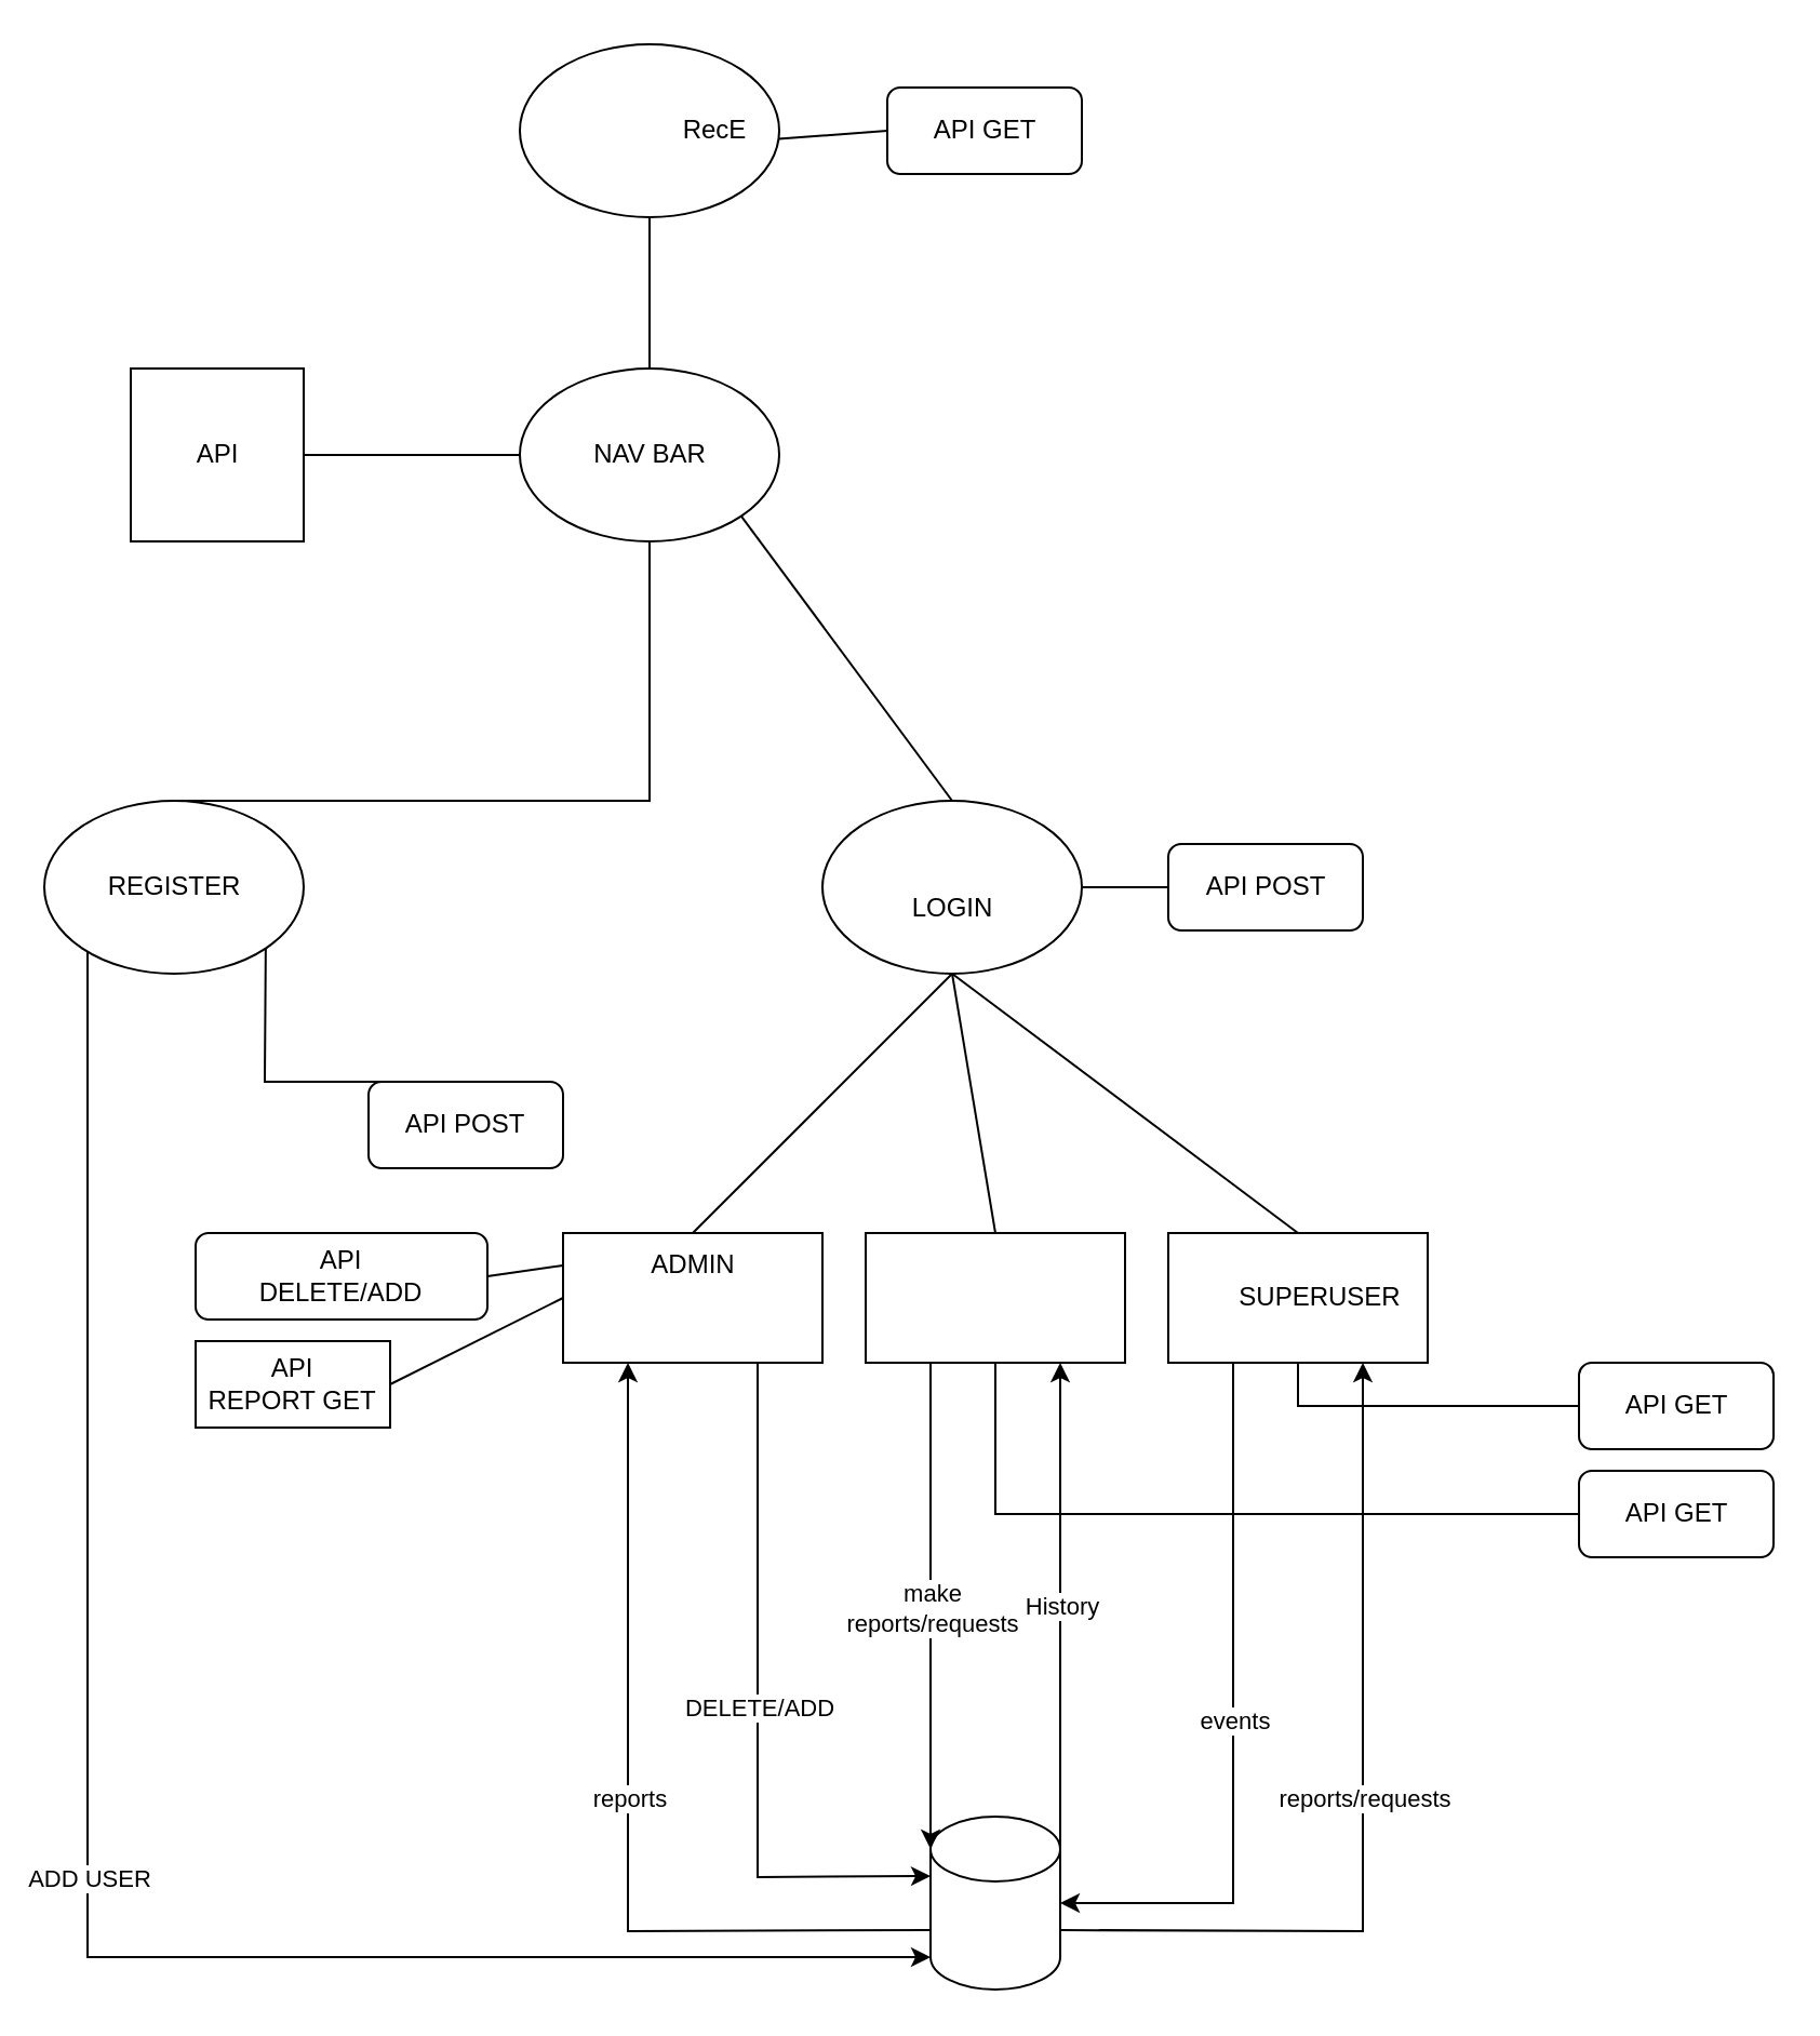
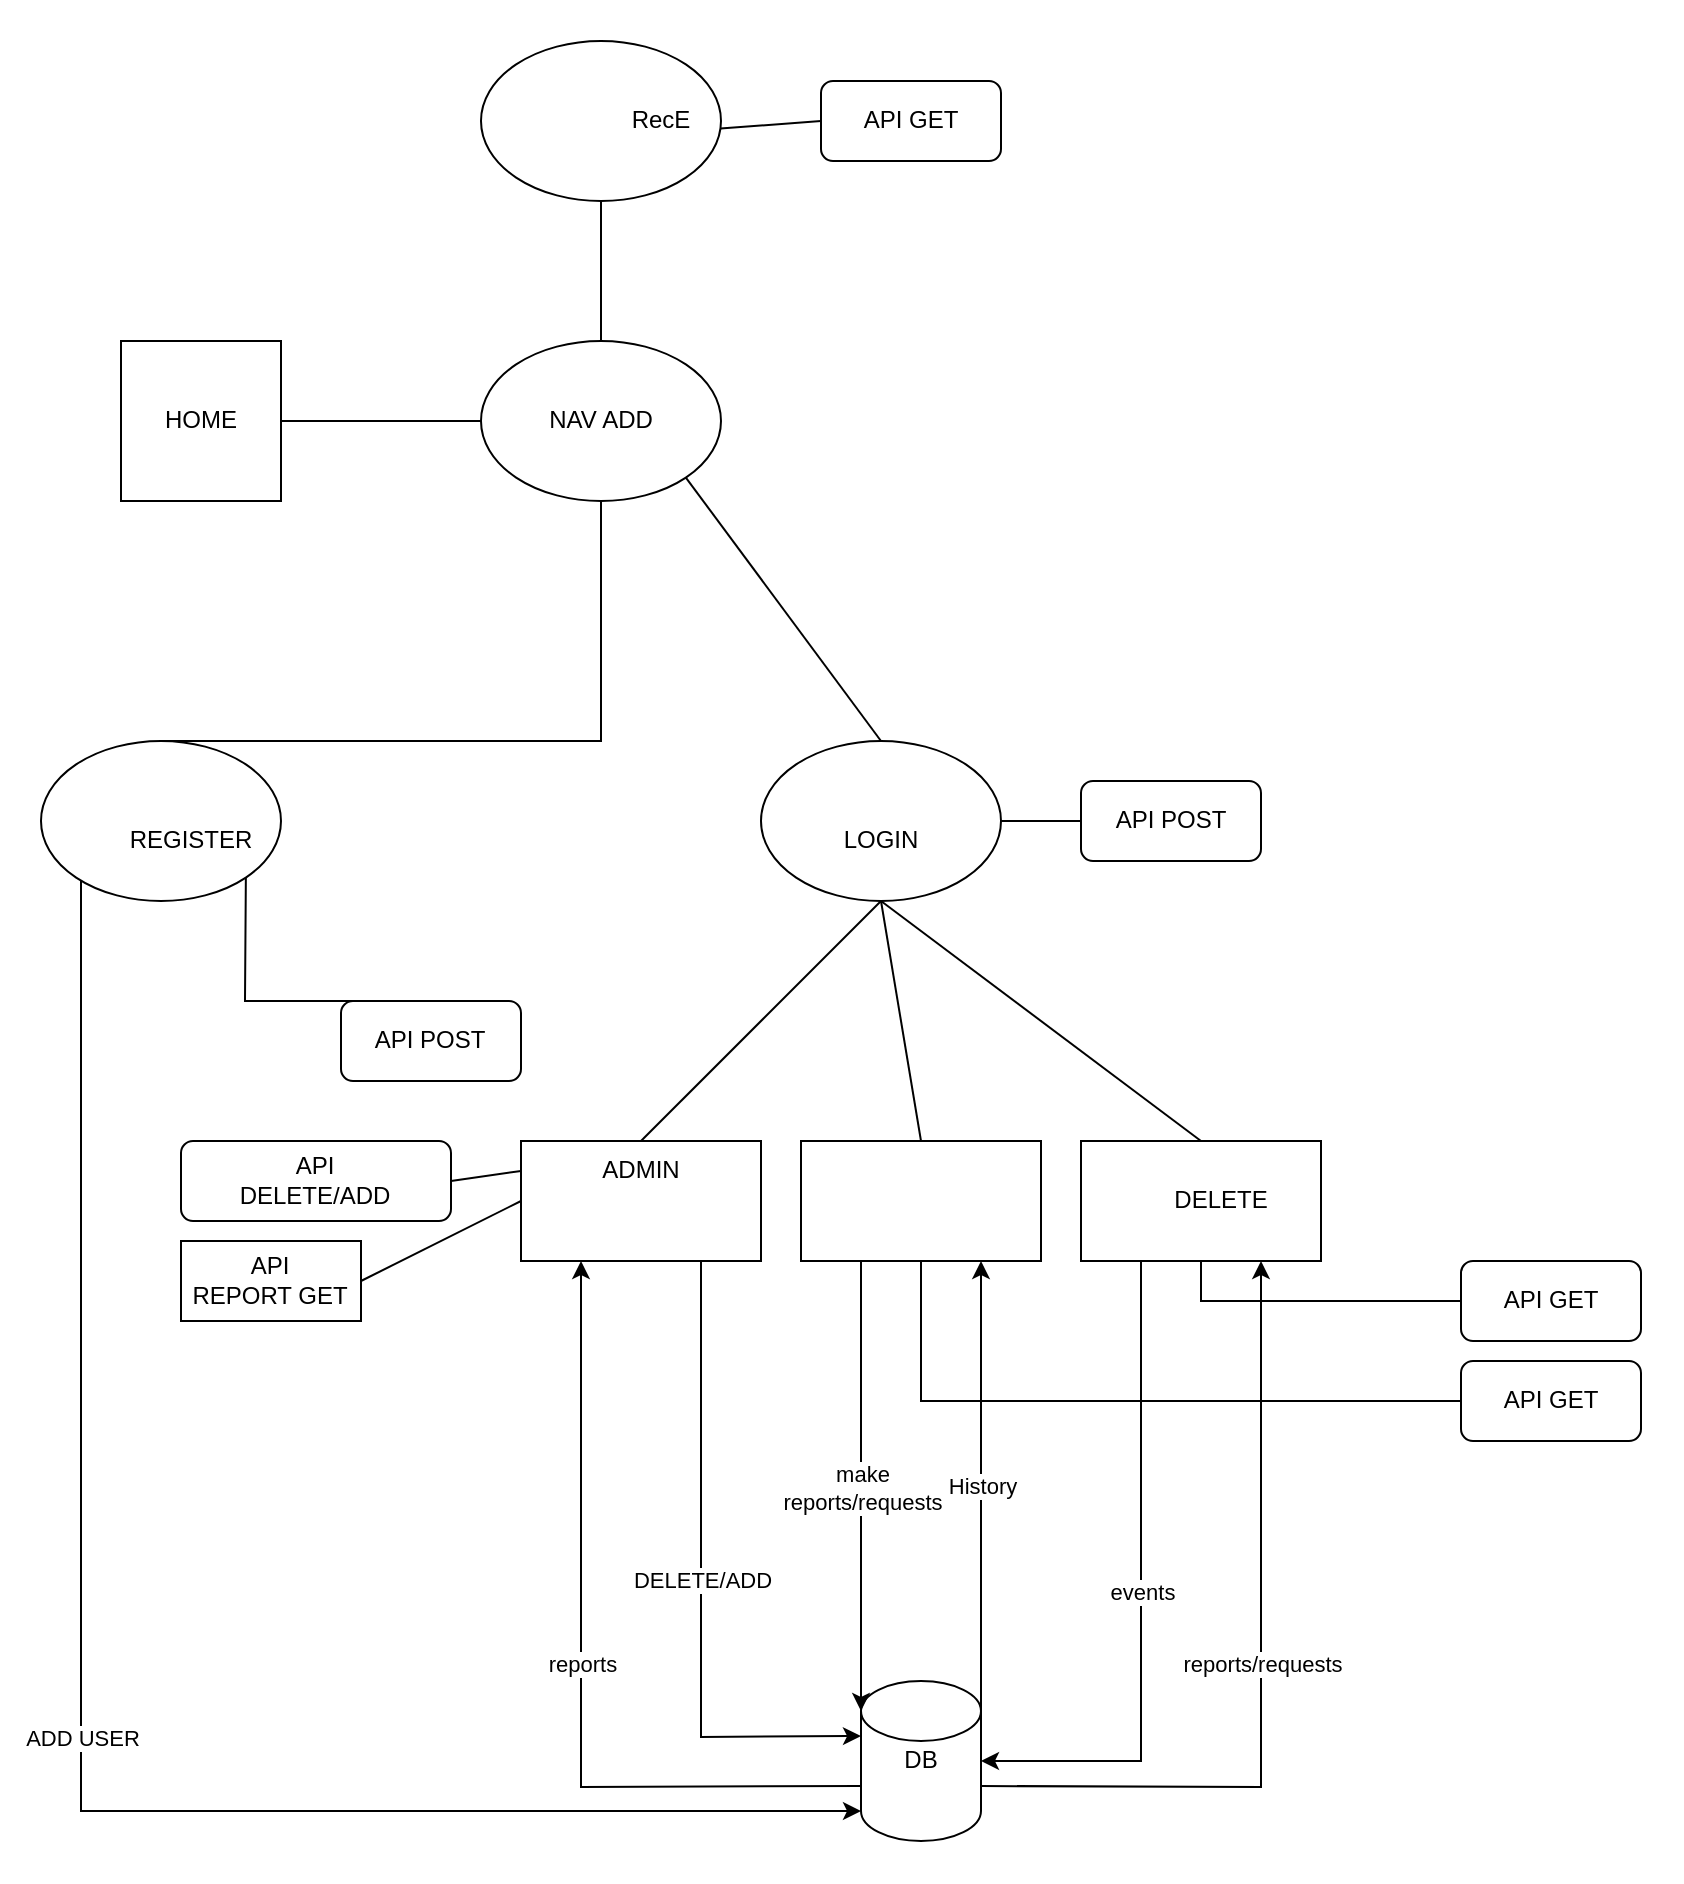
- <mxCell id="3" value="API" style="text;html=1;resizable=0;autosize=1;align=center;verticalAlign=middle;points=[];fillColor=none;strokeColor=none;rounded=0;" vertex="1" parent="1"><mxGeometry x="75" y="200" width="50" height="20" as="geometry" /></mxCell>
+ <mxCell id="3" value="HOME" style="text;html=1;resizable=0;autosize=1;align=center;verticalAlign=middle;points=[];fillColor=none;strokeColor=none;rounded=0;" vertex="1" parent="1"><mxGeometry x="75" y="200" width="50" height="20" as="geometry" /></mxCell>
- <mxCell id="6" value="NAV BAR" style="text;html=1;resizable=0;autosize=1;align=center;verticalAlign=middle;points=[];fillColor=none;strokeColor=none;rounded=0;" vertex="1" parent="1"><mxGeometry x="265" y="200" width="70" height="20" as="geometry" /></mxCell>
+ <mxCell id="6" value="NAV ADD" style="text;html=1;resizable=0;autosize=1;align=center;verticalAlign=middle;points=[];fillColor=none;strokeColor=none;rounded=0;" vertex="1" parent="1"><mxGeometry x="265" y="200" width="70" height="20" as="geometry" /></mxCell>
- <mxCell id="45" value="REGISTER" style="text;html=1;resizable=0;autosize=1;align=center;verticalAlign=middle;points=[];fillColor=none;strokeColor=none;rounded=0;" vertex="1" parent="1"><mxGeometry x="40" y="400" width="80" height="20" as="geometry" /></mxCell>
+ <mxCell id="45" value="REGISTER" style="text;html=1;resizable=0;autosize=1;align=center;verticalAlign=middle;points=[];fillColor=none;strokeColor=none;rounded=0;" vertex="1" parent="1"><mxGeometry x="55" y="410" width="80" height="20" as="geometry" /></mxCell>
- <mxCell id="14" value="SUPERUSER" style="text;html=1;resizable=0;autosize=1;align=center;verticalAlign=middle;points=[];fillColor=none;strokeColor=none;rounded=0;" vertex="1" parent="1"><mxGeometry x="565" y="590" width="90" height="20" as="geometry" /></mxCell>
+ <mxCell id="14" value="DELETE" style="text;html=1;resizable=0;autosize=1;align=center;verticalAlign=middle;points=[];fillColor=none;strokeColor=none;rounded=0;" vertex="1" parent="1"><mxGeometry x="565" y="590" width="90" height="20" as="geometry" /></mxCell>
+ <mxCell id="33" value="DB" style="text;html=1;resizable=0;autosize=1;align=center;verticalAlign=middle;points=[];fillColor=none;strokeColor=none;rounded=0;" vertex="1" parent="1"><mxGeometry x="445" y="870" width="30" height="20" as="geometry" /></mxCell>
